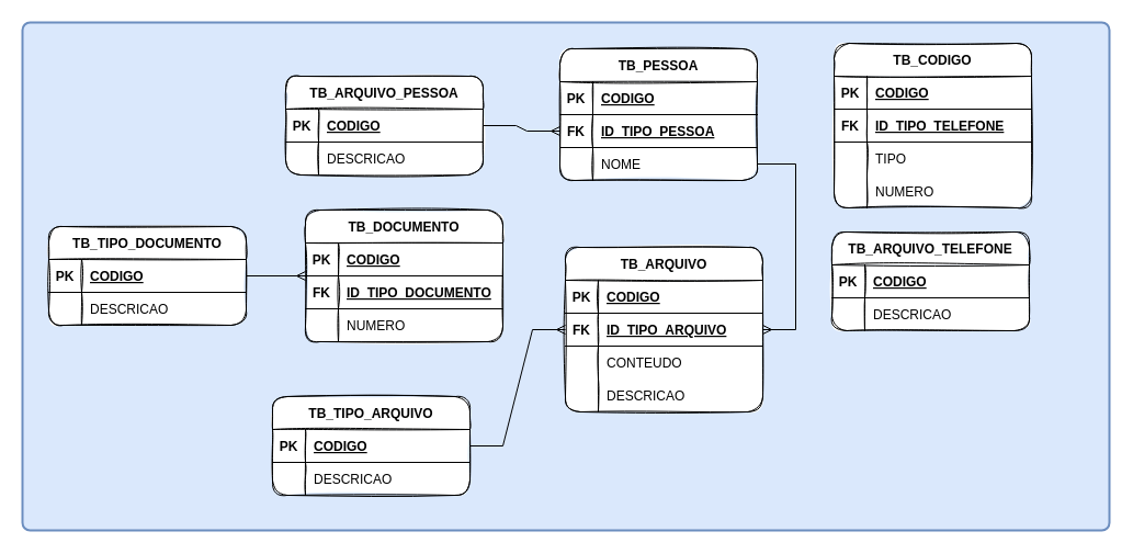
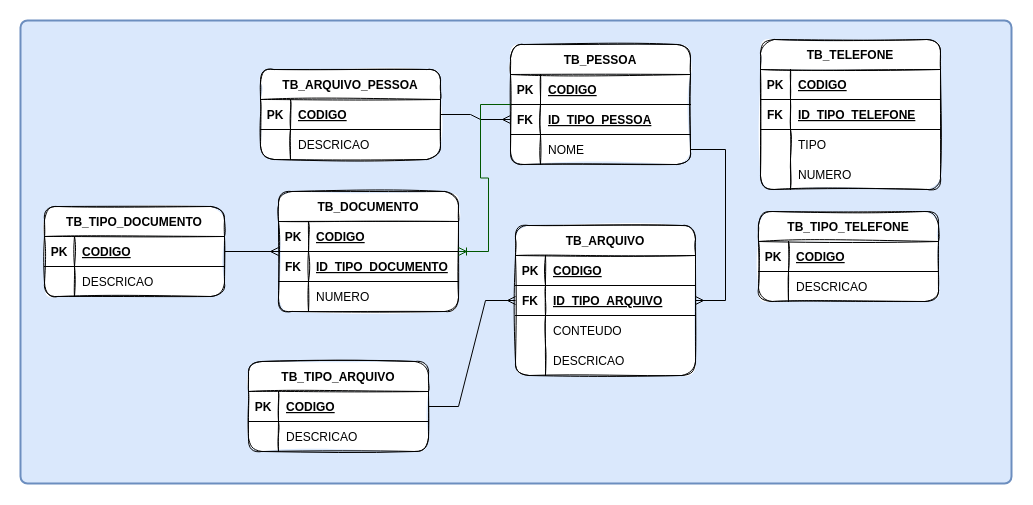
- <mxCell id="21" value="TB_CODIGO" style="shape=table;startSize=30;container=1;collapsible=1;childLayout=tableLayout;fixedRows=1;rowLines=0;fontStyle=1;align=center;resizeLast=1;gradientColor=none;swimlaneFillColor=default;rounded=1;shadow=0;sketch=1;" parent="1" vertex="1"><mxGeometry x="760" y="39" width="180" height="150" as="geometry" /></mxCell>
+ <mxCell id="21" value="TB_TELEFONE" style="shape=table;startSize=30;container=1;collapsible=1;childLayout=tableLayout;fixedRows=1;rowLines=0;fontStyle=1;align=center;resizeLast=1;gradientColor=none;swimlaneFillColor=default;rounded=1;shadow=0;sketch=1;" parent="1" vertex="1"><mxGeometry x="760" y="39" width="180" height="150" as="geometry" /></mxCell>
+ <mxCell id="51" value="" style="edgeStyle=entityRelationEdgeStyle;fontSize=12;html=1;endArrow=ERoneToMany;rounded=0;fillColor=#008a00;strokeColor=#005700;" parent="1" source="3" target="41" edge="1"><mxGeometry width="100" height="100" relative="1" as="geometry"><mxPoint x="642" y="248" as="sourcePoint" /><mxPoint x="742" y="148" as="targetPoint" /></mxGeometry></mxCell>
- <mxCell id="34" value="TB_ARQUIVO_TELEFONE" style="shape=table;startSize=30;container=1;collapsible=1;childLayout=tableLayout;fixedRows=1;rowLines=0;fontStyle=1;align=center;resizeLast=1;gradientColor=none;swimlaneFillColor=default;rounded=1;shadow=0;sketch=1;" parent="1" vertex="1"><mxGeometry x="758" y="211" width="180" height="90" as="geometry" /></mxCell>
+ <mxCell id="34" value="TB_TIPO_TELEFONE" style="shape=table;startSize=30;container=1;collapsible=1;childLayout=tableLayout;fixedRows=1;rowLines=0;fontStyle=1;align=center;resizeLast=1;gradientColor=none;swimlaneFillColor=default;rounded=1;shadow=0;sketch=1;" parent="1" vertex="1"><mxGeometry x="758" y="211" width="180" height="90" as="geometry" /></mxCell>
